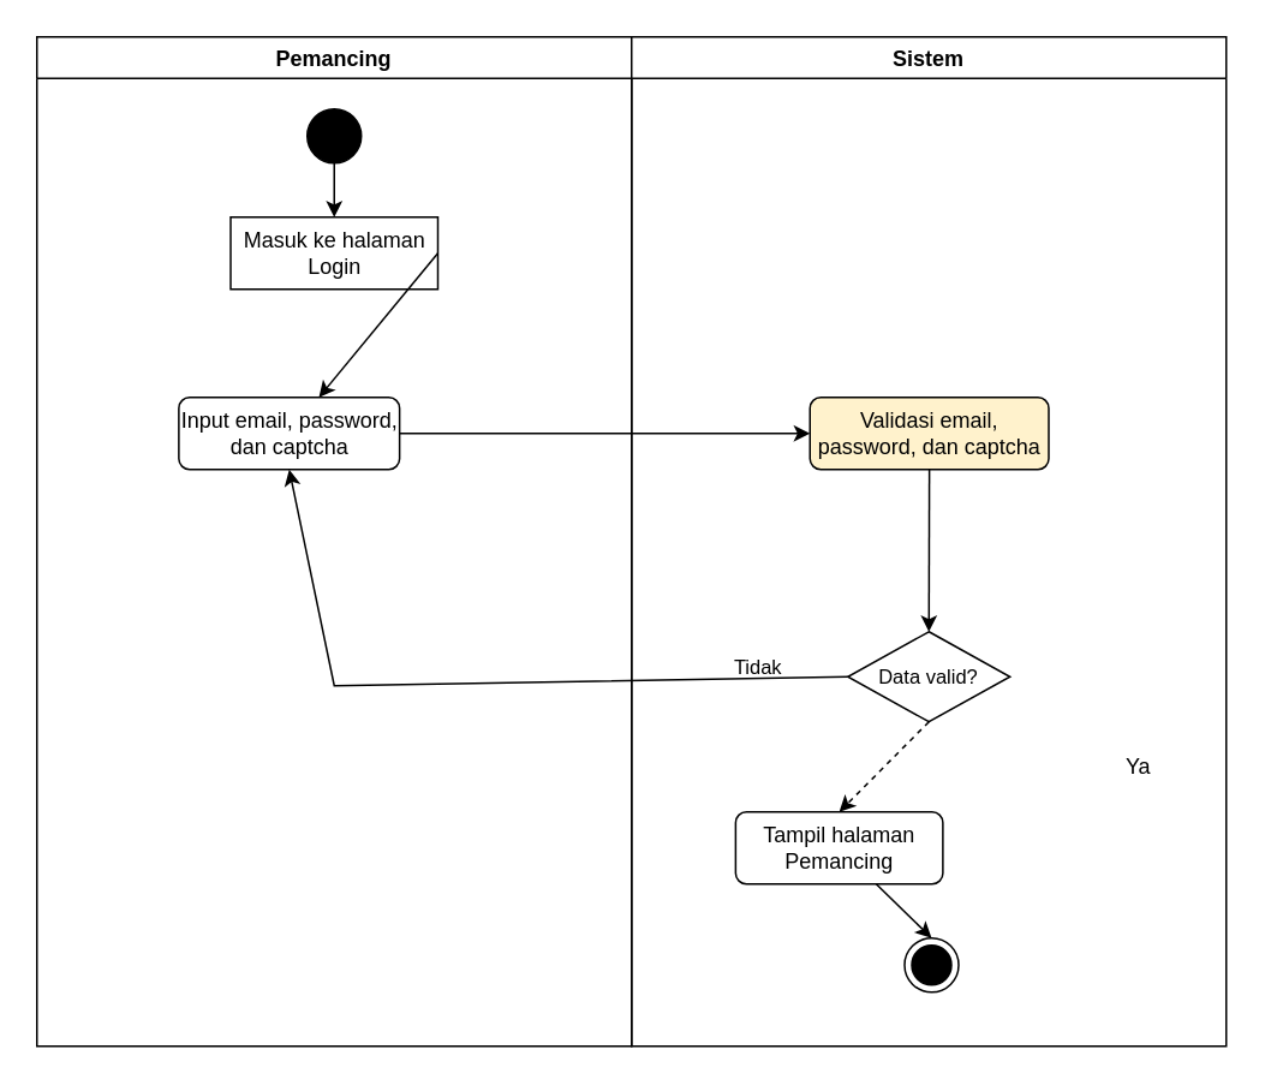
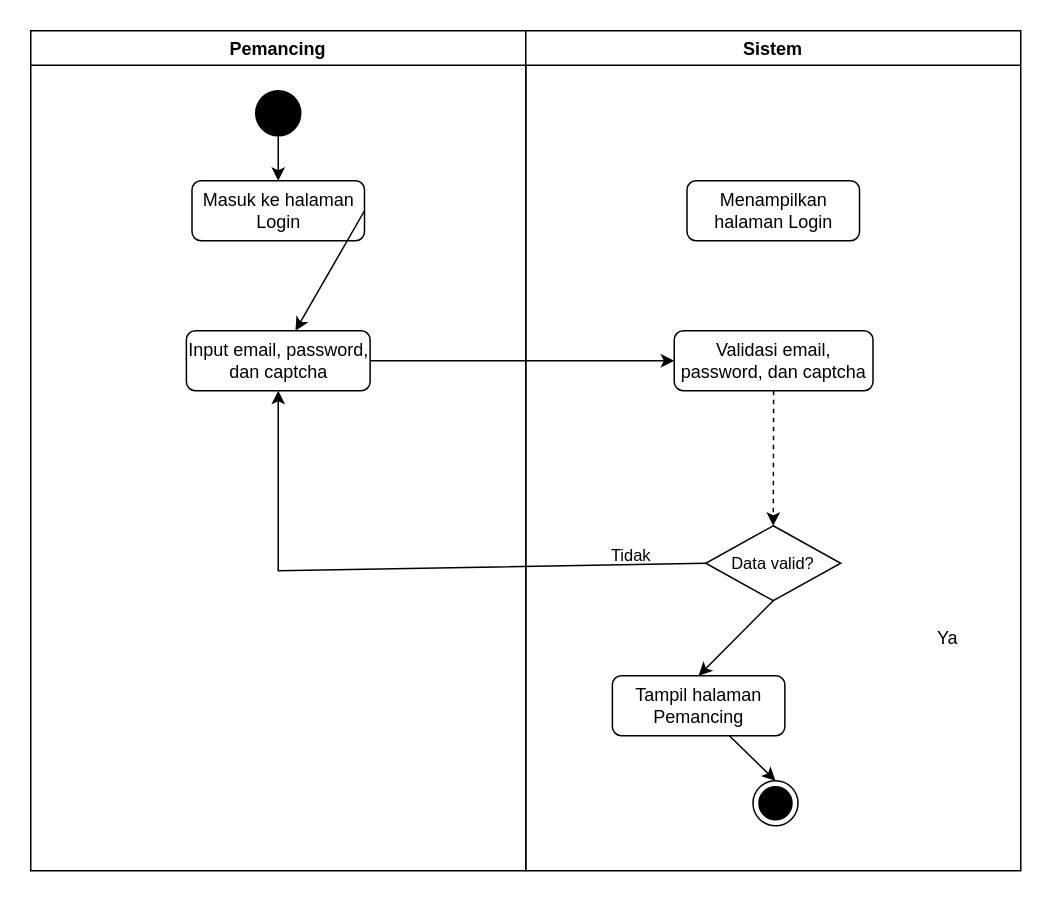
- <mxCell id="4" value="Masuk ke halaman Login" style="whiteSpace=wrap;html=1;fillColor=#FFFFFF;rounded=0;" vertex="1" parent="2"><mxGeometry x="107.5" y="100" width="115" height="40" as="geometry" /></mxCell>
+ <mxCell id="4" value="Masuk ke halaman Login" style="rounded=1;whiteSpace=wrap;html=1;fillColor=#FFFFFF;" vertex="1" parent="2"><mxGeometry x="107.5" y="100" width="115" height="40" as="geometry" /></mxCell>
+ <mxCell id="8" value="Menampilkan halaman Login" style="rounded=1;whiteSpace=wrap;html=1;fillColor=#FFFFFF;" vertex="1" parent="7"><mxGeometry x="107.5" y="100" width="115" height="40" as="geometry" /></mxCell>
- <mxCell id="5" value="Input email, password, dan captcha" style="rounded=1;whiteSpace=wrap;html=1;fillColor=#FFFFFF;" vertex="1" parent="2"><mxGeometry x="78.75" y="200" width="122.5" height="40" as="geometry" /></mxCell>
+ <mxCell id="5" value="Input email, password, dan captcha" style="rounded=1;whiteSpace=wrap;html=1;fillColor=#FFFFFF;" vertex="1" parent="2"><mxGeometry x="103.75" y="200" width="122.5" height="40" as="geometry" /></mxCell>
- <mxCell id="9" value="Validasi email, password, dan captcha" style="rounded=1;whiteSpace=wrap;html=1;fillColor=#fff2cc;" vertex="1" parent="7"><mxGeometry x="99" y="200" width="132.5" height="40" as="geometry" /></mxCell>
+ <mxCell id="9" value="Validasi email, password, dan captcha" style="rounded=1;whiteSpace=wrap;html=1;fillColor=#FFFFFF;" vertex="1" parent="7"><mxGeometry x="99" y="200" width="132.5" height="40" as="geometry" /></mxCell>
- <mxCell id="12" value="" style="endArrow=classic;html=1;rounded=0;fontSize=11;exitX=0.5;exitY=1;exitDx=0;exitDy=0;entryX=0.5;entryY=0;entryDx=0;entryDy=0;" edge="1" parent="7" source="9" target="10"><mxGeometry width="50" height="50" relative="1" as="geometry"><mxPoint x="50" y="370" as="sourcePoint" /><mxPoint x="100" y="320" as="targetPoint" /></mxGeometry></mxCell>
+ <mxCell id="12" value="" style="endArrow=classic;html=1;rounded=0;fontSize=11;exitX=0.5;exitY=1;exitDx=0;exitDy=0;entryX=0.5;entryY=0;entryDx=0;entryDy=0;dashed=1;" edge="1" parent="7" source="9" target="10"><mxGeometry width="50" height="50" relative="1" as="geometry"><mxPoint x="50" y="370" as="sourcePoint" /><mxPoint x="100" y="320" as="targetPoint" /></mxGeometry></mxCell>
- <mxCell id="14" value="" style="endArrow=classic;html=1;rounded=0;fontSize=11;exitX=0.5;exitY=1;exitDx=0;exitDy=0;entryX=0.5;entryY=0;entryDx=0;entryDy=0;dashed=1;" edge="1" parent="7" source="10" target="11"><mxGeometry width="50" height="50" relative="1" as="geometry"><mxPoint x="50" y="370" as="sourcePoint" /><mxPoint x="165" y="420" as="targetPoint" /></mxGeometry></mxCell>
+ <mxCell id="14" value="" style="endArrow=classic;html=1;rounded=0;fontSize=11;exitX=0.5;exitY=1;exitDx=0;exitDy=0;entryX=0.5;entryY=0;entryDx=0;entryDy=0;" edge="1" parent="7" source="10" target="11"><mxGeometry width="50" height="50" relative="1" as="geometry"><mxPoint x="50" y="370" as="sourcePoint" /><mxPoint x="165" y="420" as="targetPoint" /></mxGeometry></mxCell>
